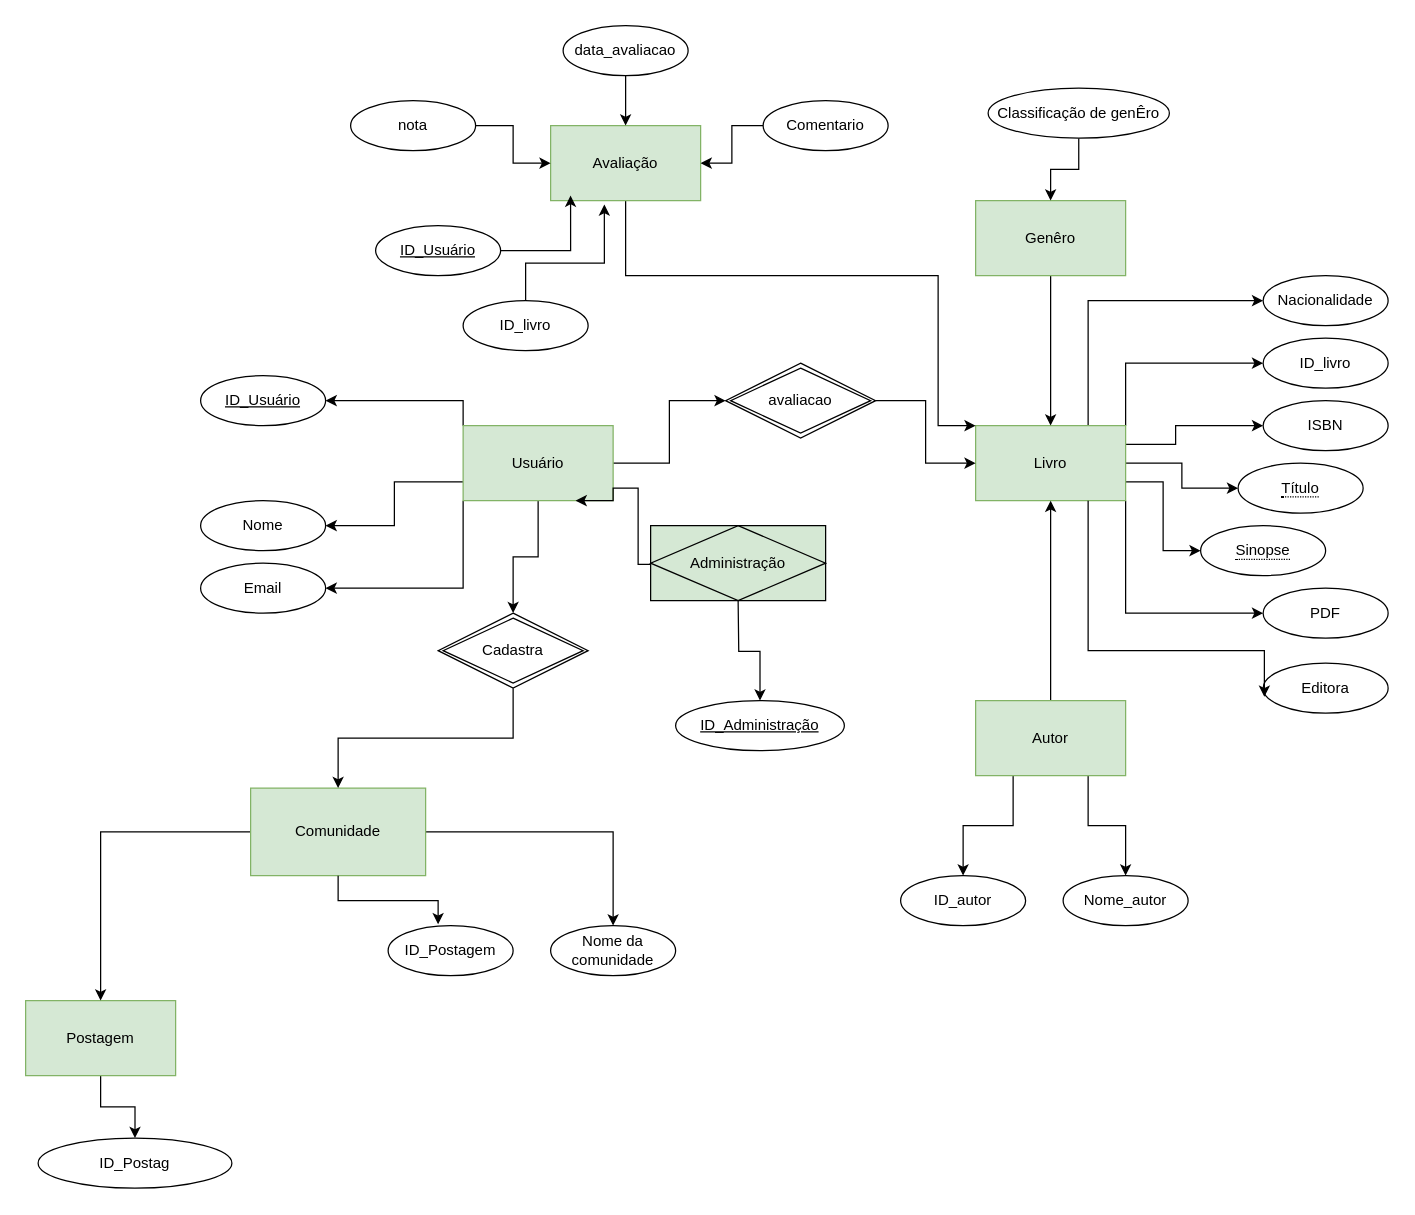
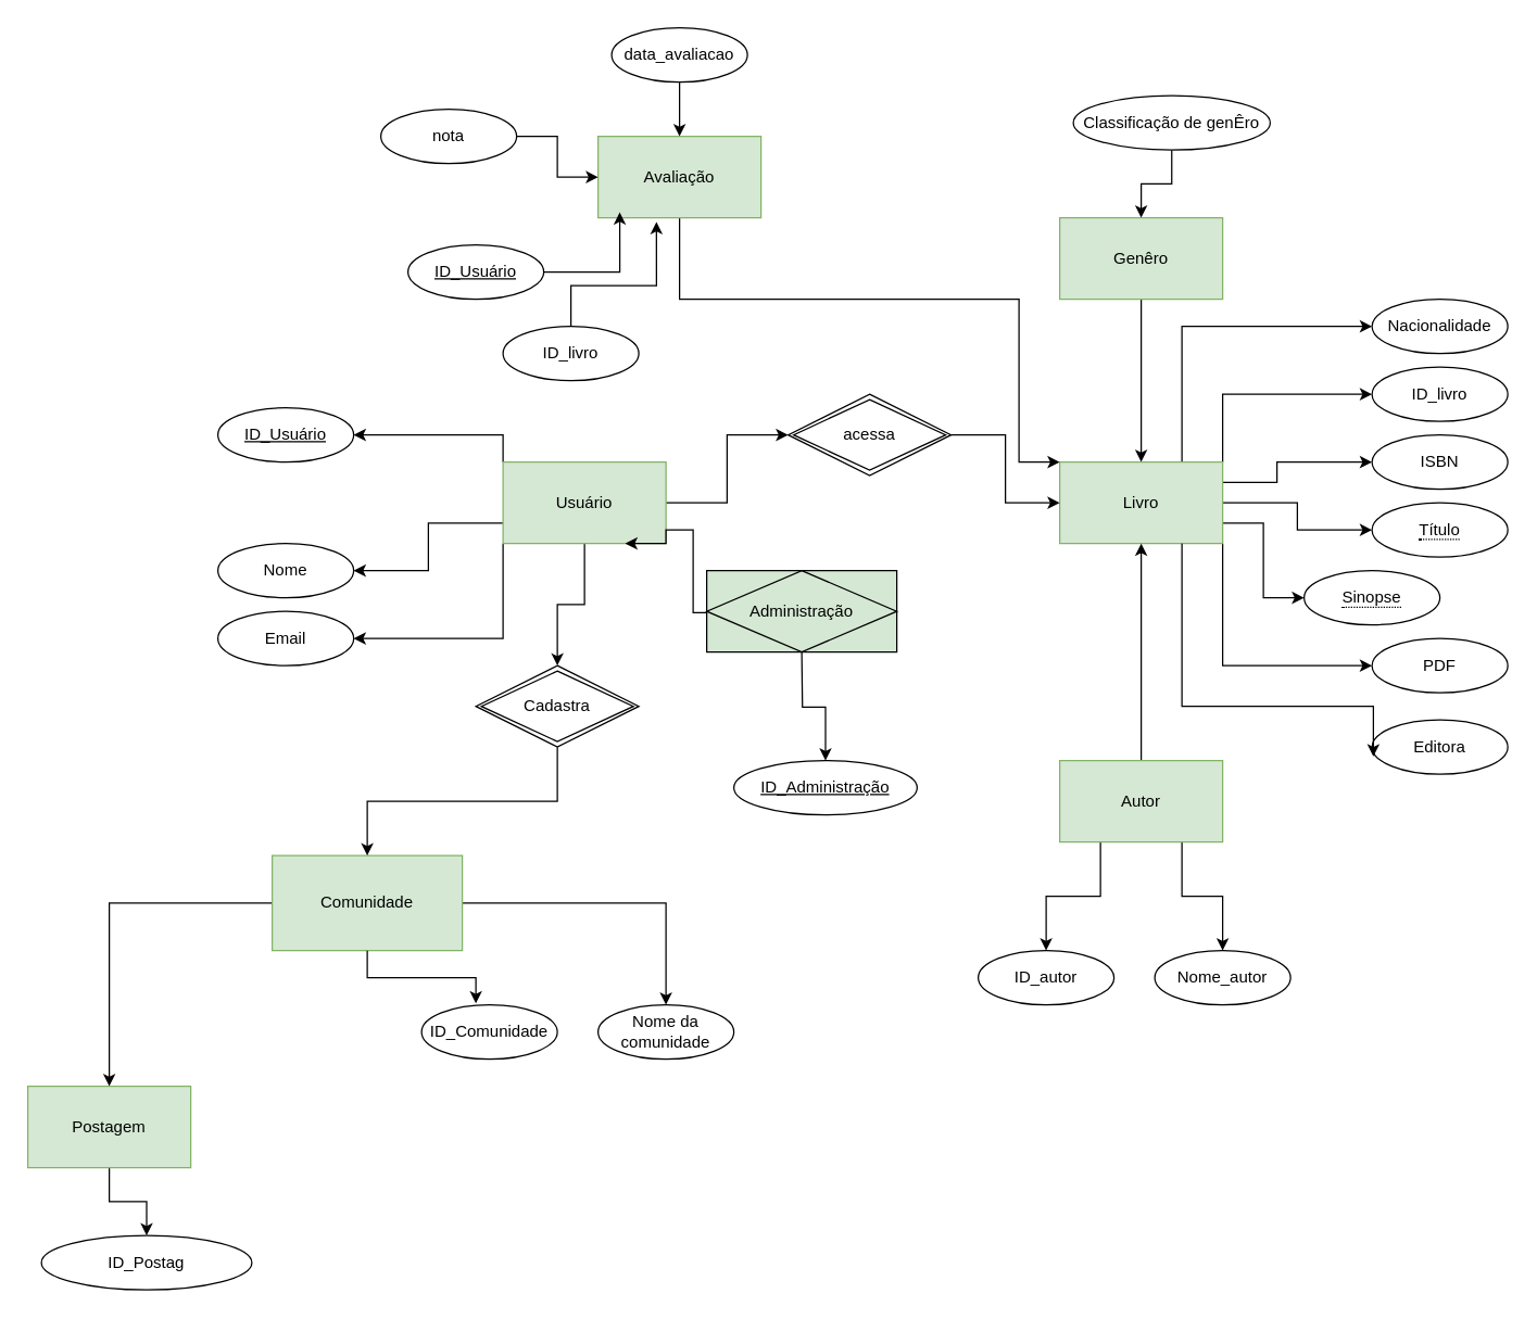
- <mxCell id="43" value="Comentario" style="ellipse;whiteSpace=wrap;html=1;align=center;" vertex="1" parent="1"><mxGeometry x="610" y="80" width="100" height="40" as="geometry" /></mxCell>
- <mxCell id="42" style="edgeStyle=orthogonalEdgeStyle;rounded=0;orthogonalLoop=1;jettySize=auto;html=1;entryX=1;entryY=0.5;entryDx=0;entryDy=0;" edge="1" parent="1" source="43" target="36"><mxGeometry relative="1" as="geometry" /></mxCell>
- <mxCell id="61" value="avaliacao" style="shape=rhombus;double=1;perimeter=rhombusPerimeter;whiteSpace=wrap;html=1;align=center;" vertex="1" parent="1"><mxGeometry x="580" y="290" width="120" height="60" as="geometry" /></mxCell>
+ <mxCell id="61" value="acessa" style="shape=rhombus;double=1;perimeter=rhombusPerimeter;whiteSpace=wrap;html=1;align=center;" vertex="1" parent="1"><mxGeometry x="580" y="290" width="120" height="60" as="geometry" /></mxCell>
- <mxCell id="5" value="&lt;span style=&quot;border-bottom: 1px dotted&quot;&gt;Título&lt;/span&gt;" style="ellipse;whiteSpace=wrap;html=1;align=center;" vertex="1" parent="1"><mxGeometry x="990" y="370" width="100" height="40" as="geometry" /></mxCell>
+ <mxCell id="5" value="&lt;span style=&quot;border-bottom: 1px dotted&quot;&gt;Título&lt;/span&gt;" style="ellipse;whiteSpace=wrap;html=1;align=center;" vertex="1" parent="1"><mxGeometry x="1010" y="370" width="100" height="40" as="geometry" /></mxCell>
- <mxCell id="55" value="ID_Postagem" style="ellipse;whiteSpace=wrap;html=1;align=center;" vertex="1" parent="1"><mxGeometry x="310" y="740" width="100" height="40" as="geometry" /></mxCell>
+ <mxCell id="55" value="ID_Comunidade" style="ellipse;whiteSpace=wrap;html=1;align=center;" vertex="1" parent="1"><mxGeometry x="310" y="740" width="100" height="40" as="geometry" /></mxCell>
